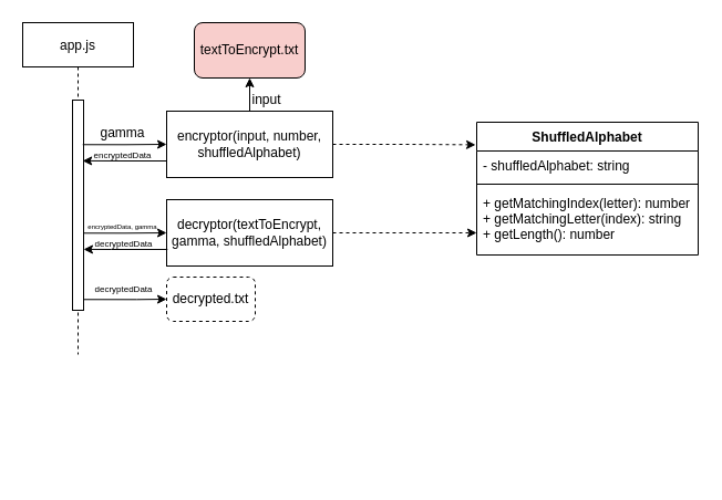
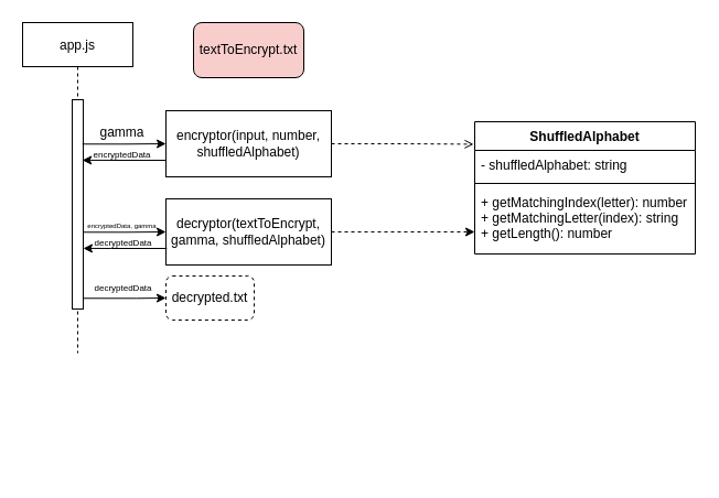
- <mxCell id="7" style="edgeStyle=orthogonalEdgeStyle;rounded=0;orthogonalLoop=1;jettySize=auto;html=1;entryX=0.5;entryY=1;entryDx=0;entryDy=0;" edge="1" parent="1" source="10" target="11"><mxGeometry relative="1" as="geometry" /></mxCell>
- <mxCell id="12" value="input" style="text;html=1;align=center;verticalAlign=middle;resizable=0;points=[];autosize=1;" vertex="1" parent="1"><mxGeometry x="220" y="80" width="40" height="20" as="geometry" /></mxCell>
- <mxCell id="9" style="edgeStyle=orthogonalEdgeStyle;rounded=0;orthogonalLoop=1;jettySize=auto;html=1;fontSize=6;entryX=-0.005;entryY=0.17;entryDx=0;entryDy=0;entryPerimeter=0;dashed=1;" edge="1" parent="1" source="10" target="24"><mxGeometry relative="1" as="geometry"><mxPoint x="530" y="130" as="targetPoint" /><Array as="points" /></mxGeometry></mxCell>
+ <mxCell id="9" style="edgeStyle=orthogonalEdgeStyle;rounded=0;orthogonalLoop=1;jettySize=auto;html=1;fontSize=6;entryX=-0.005;entryY=0.17;entryDx=0;entryDy=0;entryPerimeter=0;dashed=1;endArrow=open;" edge="1" parent="1" source="10" target="24"><mxGeometry relative="1" as="geometry"><mxPoint x="530" y="130" as="targetPoint" /><Array as="points" /></mxGeometry></mxCell>
